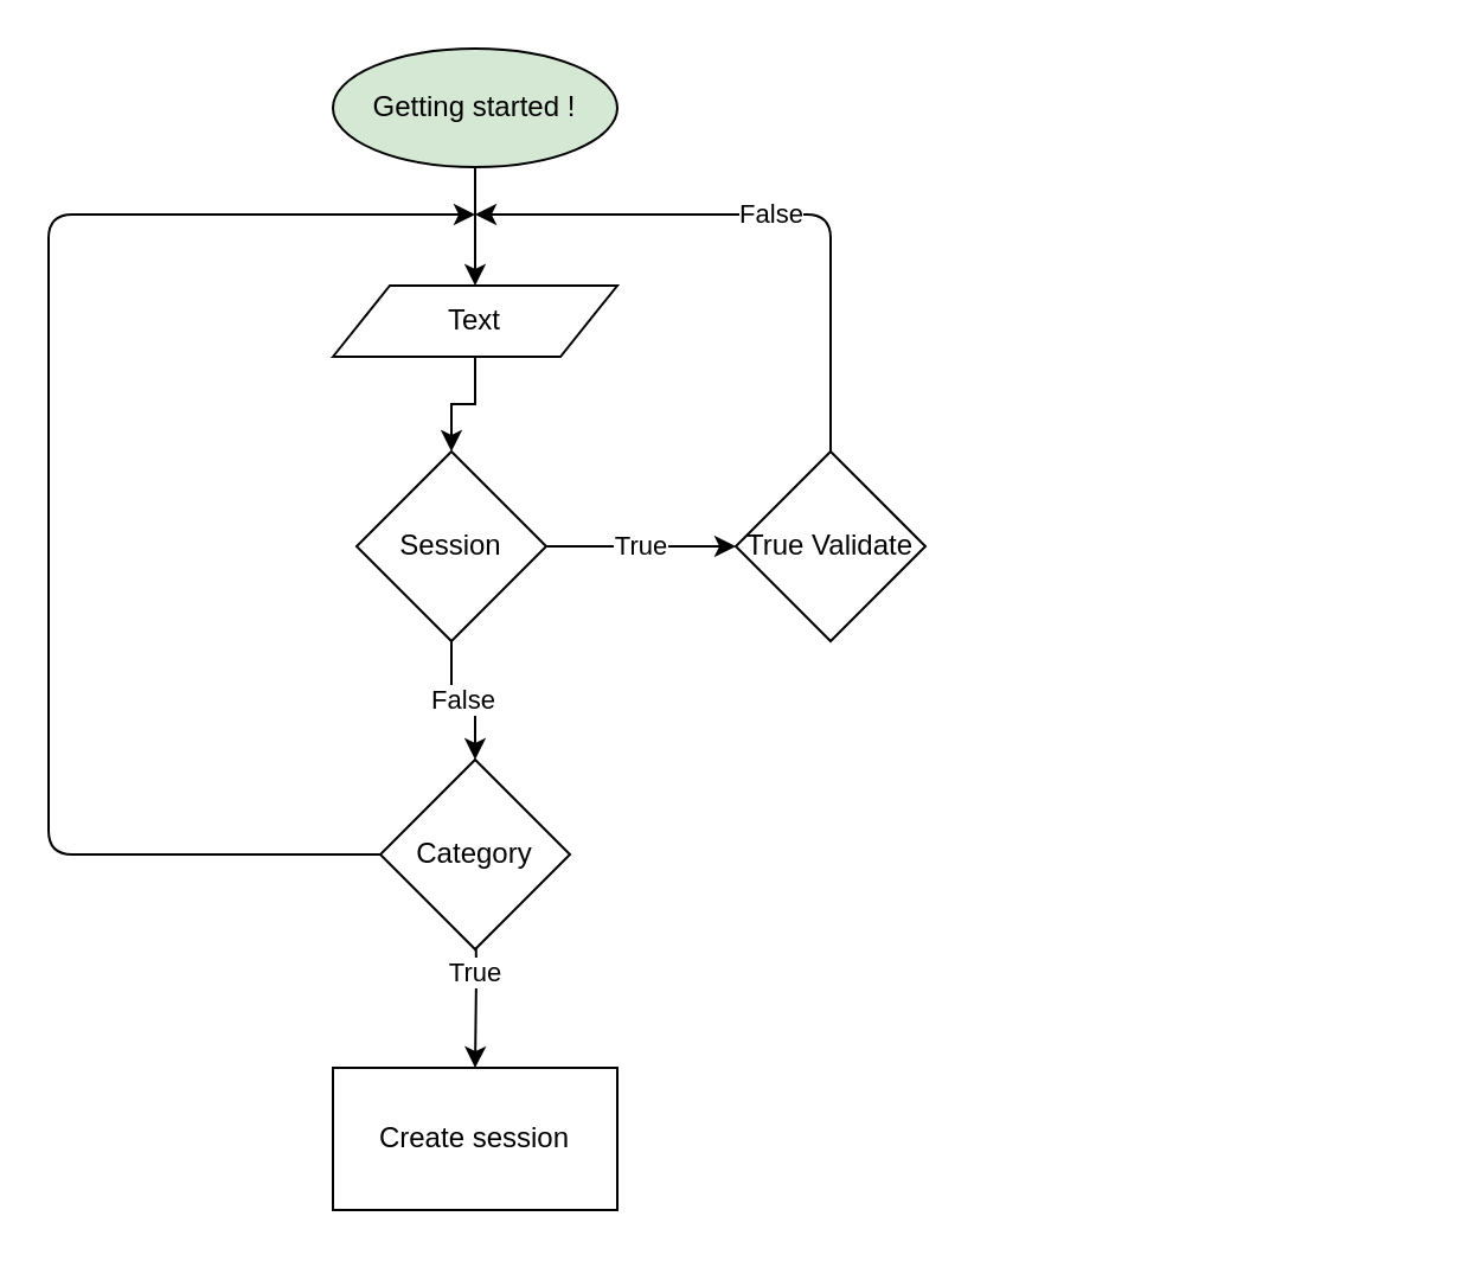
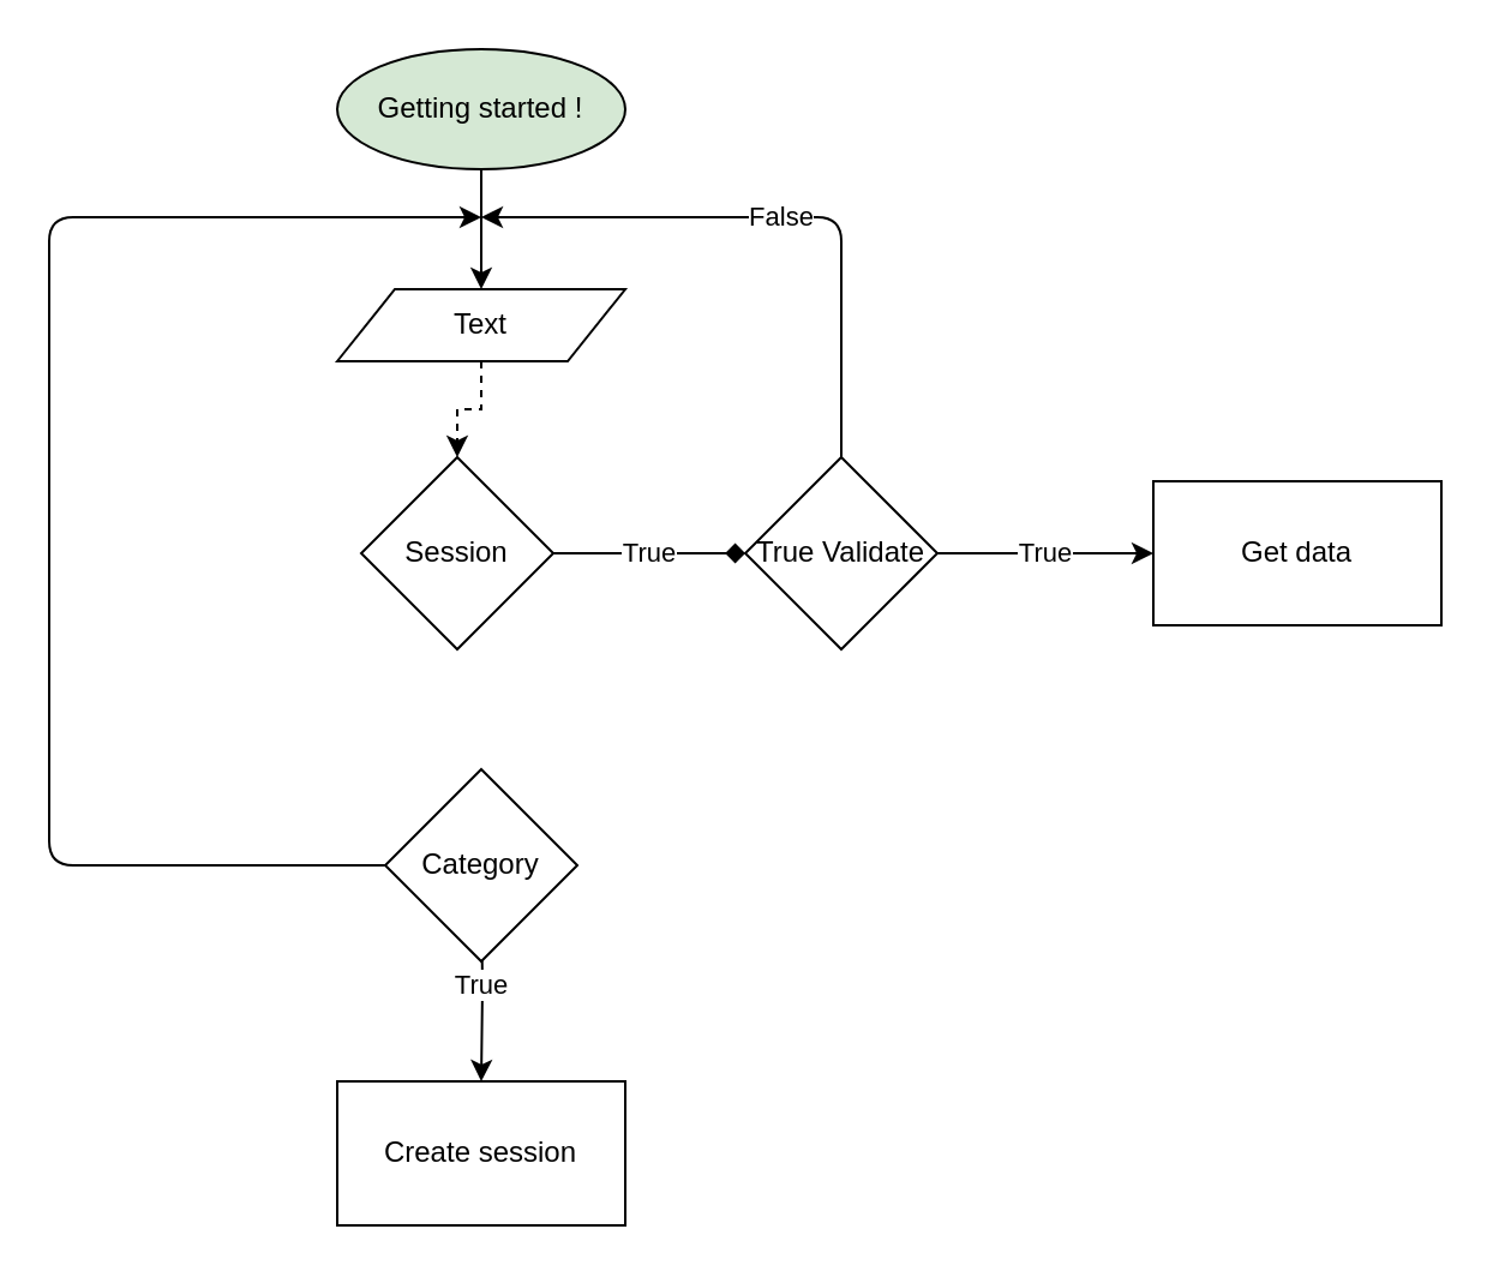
- <mxCell id="3" style="edgeStyle=orthogonalEdgeStyle;rounded=0;orthogonalLoop=1;jettySize=auto;html=1;exitX=0.5;exitY=1;exitDx=0;exitDy=0;entryX=0.5;entryY=0;entryDx=0;entryDy=0;" edge="1" parent="1" source="4" target="7"><mxGeometry relative="1" as="geometry"><mxPoint x="200" y="180" as="targetPoint" /></mxGeometry></mxCell>
+ <mxCell id="3" style="edgeStyle=orthogonalEdgeStyle;rounded=0;orthogonalLoop=1;jettySize=auto;html=1;exitX=0.5;exitY=1;exitDx=0;exitDy=0;entryX=0.5;entryY=0;entryDx=0;entryDy=0;dashed=1;" edge="1" parent="1" source="4" target="7"><mxGeometry relative="1" as="geometry"><mxPoint x="200" y="180" as="targetPoint" /></mxGeometry></mxCell>
- <mxCell id="8" value="True" style="endArrow=classic;html=1;exitX=1;exitY=0.5;exitDx=0;exitDy=0;entryX=0;entryY=0.5;entryDx=0;entryDy=0;" edge="1" parent="1" source="7" target="11"><mxGeometry width="50" height="50" relative="1" as="geometry"><mxPoint x="280" y="260" as="sourcePoint" /><mxPoint x="342" y="230" as="targetPoint" /></mxGeometry></mxCell>
+ <mxCell id="8" value="True" style="endArrow=diamond;html=1;exitX=1;exitY=0.5;exitDx=0;exitDy=0;entryX=0;entryY=0.5;entryDx=0;entryDy=0;" edge="1" parent="1" source="7" target="11"><mxGeometry width="50" height="50" relative="1" as="geometry"><mxPoint x="280" y="260" as="sourcePoint" /><mxPoint x="342" y="230" as="targetPoint" /></mxGeometry></mxCell>
+ <mxCell id="13" value="True&lt;br&gt;" style="endArrow=classic;html=1;exitX=1;exitY=0.5;exitDx=0;exitDy=0;entryX=0;entryY=0.5;entryDx=0;entryDy=0;" edge="1" parent="1" source="11" target="14"><mxGeometry width="50" height="50" relative="1" as="geometry"><mxPoint x="420" y="240" as="sourcePoint" /><mxPoint x="450" y="230" as="targetPoint" /></mxGeometry></mxCell>
+ <mxCell id="14" value="Get data" style="rounded=0;whiteSpace=wrap;html=1;" vertex="1" parent="1"><mxGeometry x="480" y="200" width="120" height="60" as="geometry" /></mxCell>
- <mxCell id="6" value="False" style="edgeStyle=orthogonalEdgeStyle;rounded=0;orthogonalLoop=1;jettySize=auto;html=1;entryX=0.5;entryY=0;entryDx=0;entryDy=0;" edge="1" parent="1" source="7" target="15"><mxGeometry relative="1" as="geometry"><mxPoint x="70" y="290" as="targetPoint" /></mxGeometry></mxCell>
